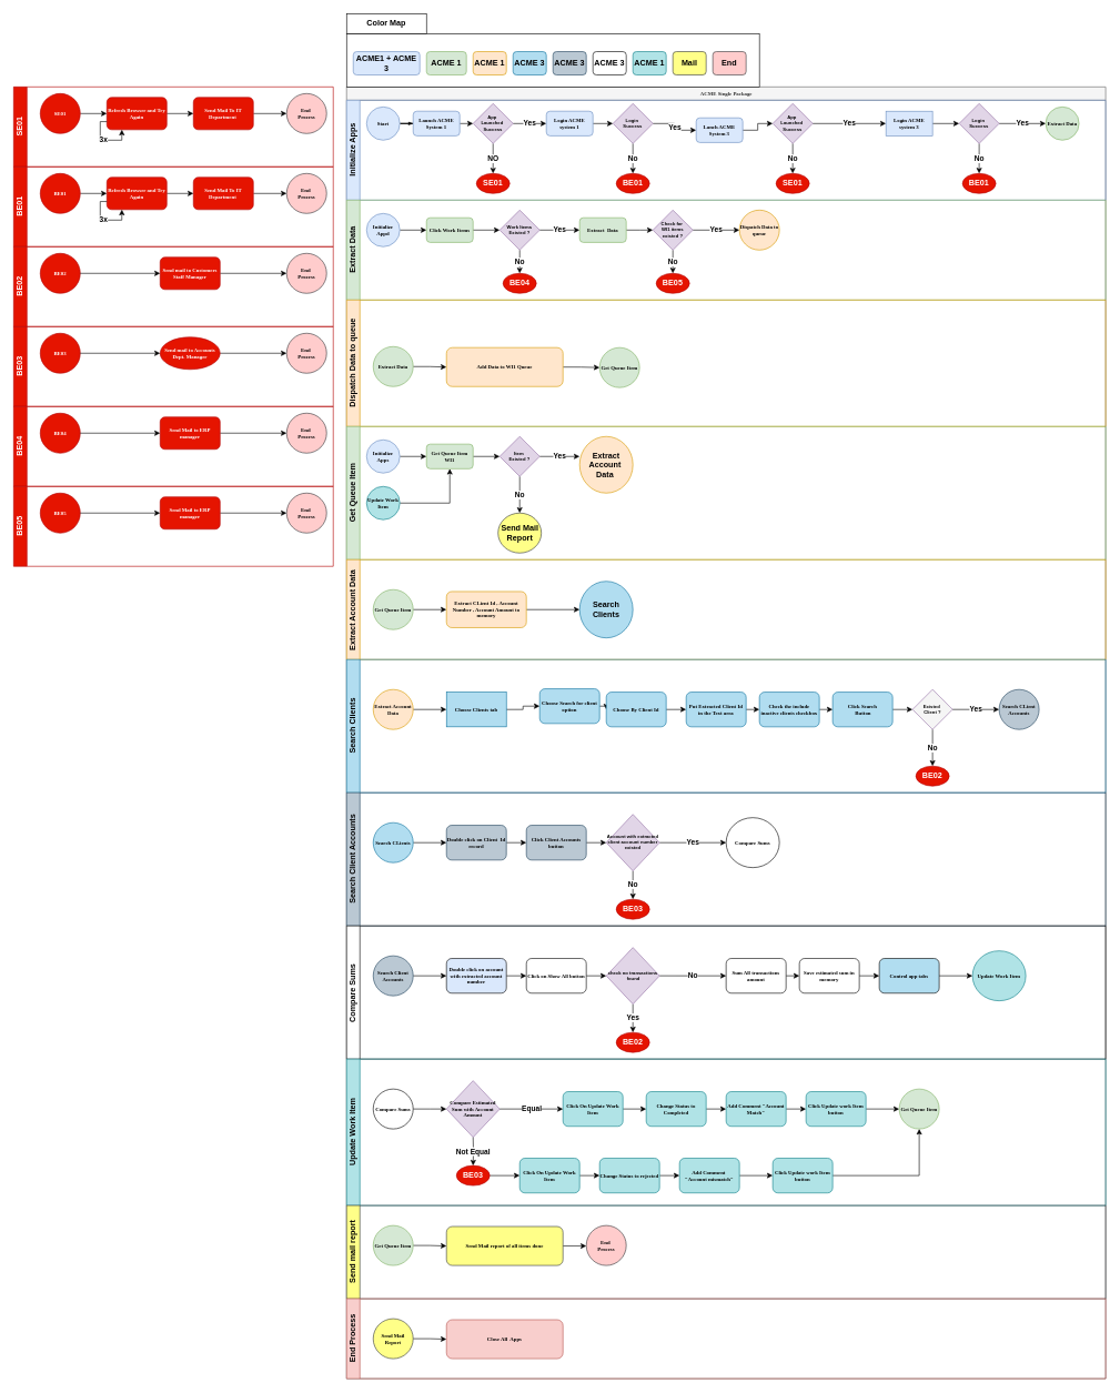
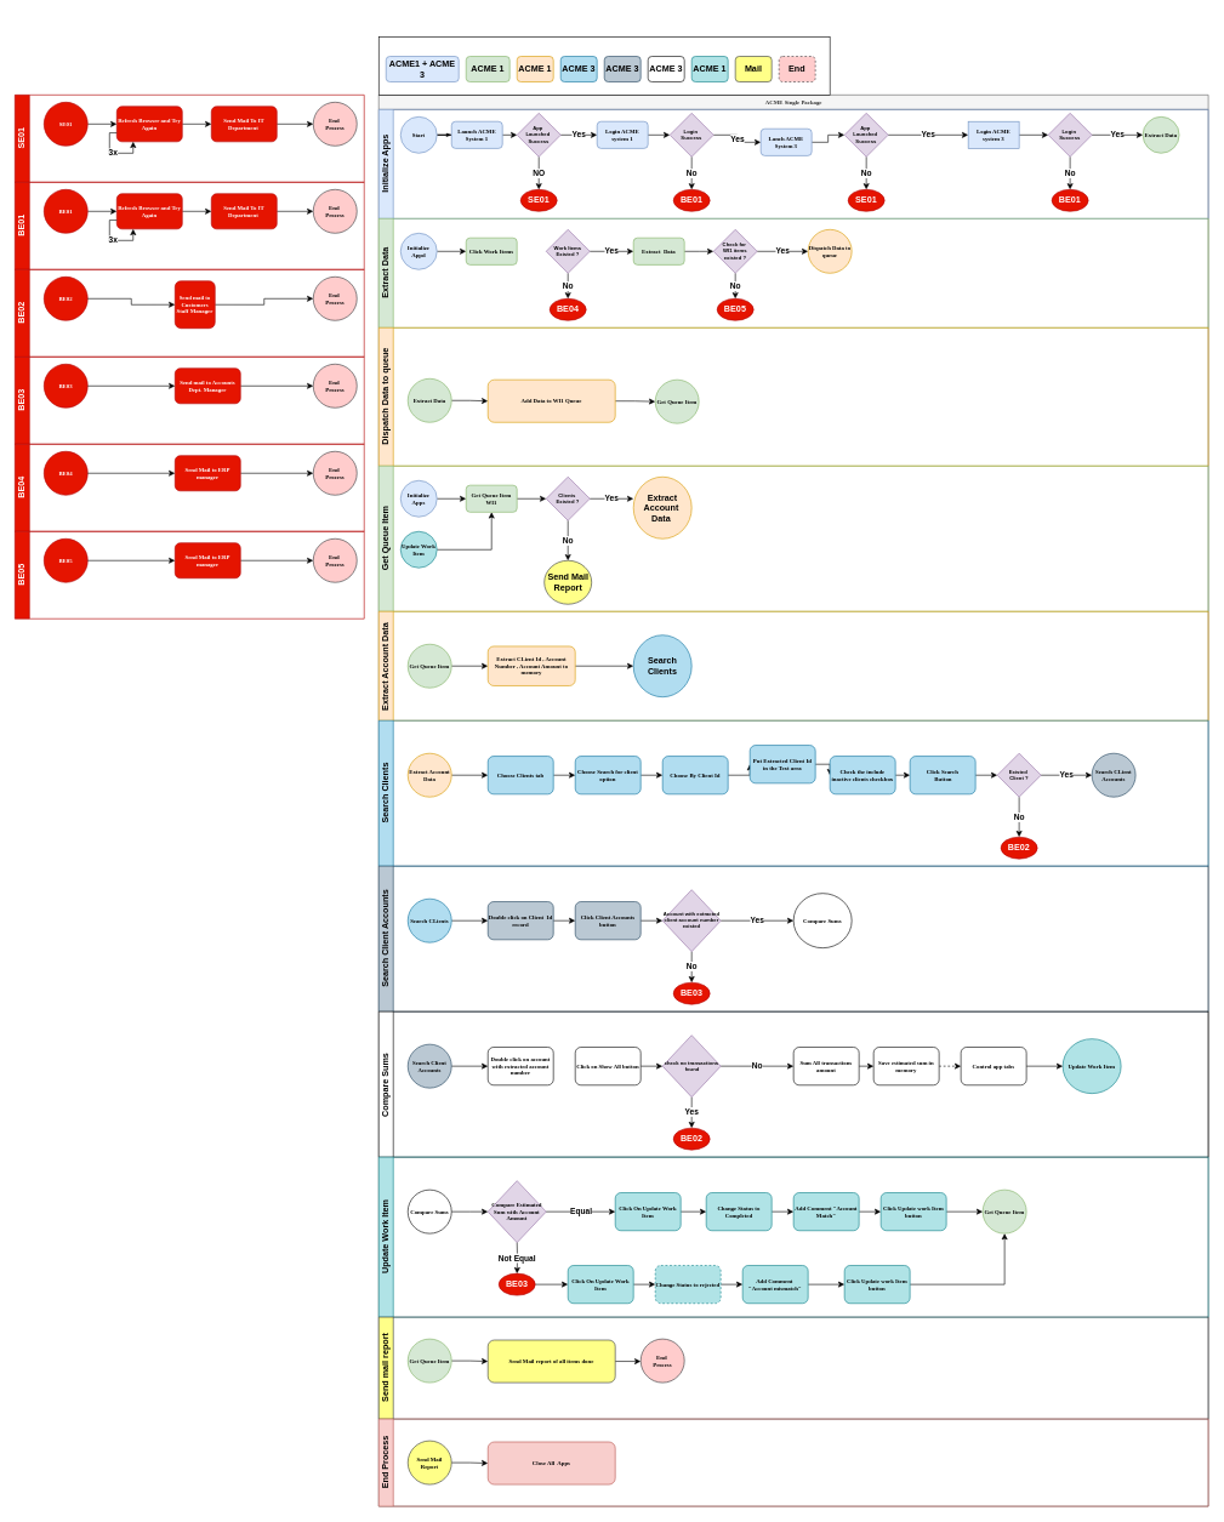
- <mxCell id="163" value="Color Map" style="rounded=0;whiteSpace=wrap;html=1;fontStyle=1" parent="1" vertex="1"><mxGeometry x="520" y="20" width="120" height="30" as="geometry" /></mxCell>
- <mxCell id="172" value="End" style="rounded=1;whiteSpace=wrap;html=1;fontStyle=1;fillColor=#ffcccc;strokeColor=#36393d;" parent="1" vertex="1"><mxGeometry x="1070" y="77" width="50" height="35" as="geometry" /></mxCell>
+ <mxCell id="172" value="End" style="rounded=1;whiteSpace=wrap;html=1;fontStyle=1;fillColor=#ffcccc;strokeColor=#36393d;dashed=1;" parent="1" vertex="1"><mxGeometry x="1070" y="77" width="50" height="35" as="geometry" /></mxCell>
- <mxCell id="34" style="edgeStyle=orthogonalEdgeStyle;rounded=0;orthogonalLoop=1;jettySize=auto;html=1;exitX=1;exitY=0.5;exitDx=0;exitDy=0;entryX=0;entryY=0.5;entryDx=0;entryDy=0;" parent="31" source="35" target="38" edge="1"><mxGeometry relative="1" as="geometry" /></mxCell>
- <mxCell id="194" value="Send mail to Customers Staff Manager" style="rounded=1;whiteSpace=wrap;html=1;shadow=0;labelBackgroundColor=none;strokeWidth=1;fontFamily=Verdana;fontSize=8;align=center;fillColor=#e51400;strokeColor=#B20000;fontStyle=1;fontColor=#ffffff;" parent="191" vertex="1"><mxGeometry x="220" y="15.75" width="90" height="48.5" as="geometry" /></mxCell>
+ <mxCell id="194" value="Send mail to Customers Staff Manager" style="rounded=1;whiteSpace=wrap;html=1;shadow=0;labelBackgroundColor=none;strokeWidth=1;fontFamily=Verdana;fontSize=8;align=center;fillColor=#e51400;strokeColor=#B20000;fontStyle=1;fontColor=#ffffff;" parent="191" vertex="1"><mxGeometry x="220" y="15.75" width="55" height="65" as="geometry" /></mxCell>
- <mxCell id="159" value="Send mail to Accounts Dept. Manager" style="ellipse;whiteSpace=wrap;html=1;shadow=0;labelBackgroundColor=none;strokeWidth=1;fontFamily=Verdana;fontSize=8;align=center;fillColor=#e51400;strokeColor=#B20000;fontStyle=1;fontColor=#ffffff;" parent="156" vertex="1"><mxGeometry x="220" y="15.75" width="90" height="48.5" as="geometry" /></mxCell>
+ <mxCell id="159" value="Send mail to Accounts Dept. Manager" style="rounded=1;whiteSpace=wrap;html=1;shadow=0;labelBackgroundColor=none;strokeWidth=1;fontFamily=Verdana;fontSize=8;align=center;fillColor=#e51400;strokeColor=#B20000;fontStyle=1;fontColor=#ffffff;" parent="156" vertex="1"><mxGeometry x="220" y="15.75" width="90" height="48.5" as="geometry" /></mxCell>
- <mxCell id="60" value="Item&amp;nbsp;&lt;div&gt;Existed ?&lt;/div&gt;" style="rhombus;whiteSpace=wrap;html=1;fillColor=#e1d5e7;strokeColor=#9673a6;fontSize=7;fontStyle=1" parent="53" vertex="1"><mxGeometry x="230" y="15" width="60" height="60" as="geometry" /></mxCell>
+ <mxCell id="60" value="Clients&amp;nbsp;&lt;div&gt;Existed ?&lt;/div&gt;" style="rhombus;whiteSpace=wrap;html=1;fillColor=#e1d5e7;strokeColor=#9673a6;fontSize=7;fontStyle=1" parent="53" vertex="1"><mxGeometry x="230" y="15" width="60" height="60" as="geometry" /></mxCell>
- <mxCell id="77" value="Choose Search for client option" style="rounded=1;whiteSpace=wrap;html=1;shadow=0;labelBackgroundColor=none;strokeWidth=1;fontFamily=Verdana;fontSize=8;align=center;fillColor=#b1ddf0;strokeColor=#10739e;fontStyle=1" parent="71" vertex="1"><mxGeometry x="290" y="43.94" width="90" height="52.13" as="geometry" /></mxCell>
+ <mxCell id="77" value="Choose Search for client option" style="rounded=1;whiteSpace=wrap;html=1;shadow=0;labelBackgroundColor=none;strokeWidth=1;fontFamily=Verdana;fontSize=8;align=center;fillColor=#b1ddf0;strokeColor=#10739e;fontStyle=1" parent="71" vertex="1"><mxGeometry x="270" y="48.94" width="90" height="52.13" as="geometry" /></mxCell>
- <mxCell id="75" value="Choose Clients tab" style="whiteSpace=wrap;html=1;shadow=0;labelBackgroundColor=none;strokeWidth=1;fontFamily=Verdana;fontSize=8;align=center;fillColor=#b1ddf0;strokeColor=#10739e;fontStyle=1;rounded=0;" parent="71" vertex="1"><mxGeometry x="150" y="48.94" width="90" height="52.13" as="geometry" /></mxCell>
+ <mxCell id="75" value="Choose Clients tab" style="rounded=1;whiteSpace=wrap;html=1;shadow=0;labelBackgroundColor=none;strokeWidth=1;fontFamily=Verdana;fontSize=8;align=center;fillColor=#b1ddf0;strokeColor=#10739e;fontStyle=1" parent="71" vertex="1"><mxGeometry x="150" y="48.94" width="90" height="52.13" as="geometry" /></mxCell>
- <mxCell id="81" value="Put Extracted Client Id in the Text area" style="rounded=1;whiteSpace=wrap;html=1;shadow=0;labelBackgroundColor=none;strokeWidth=1;fontFamily=Verdana;fontSize=8;align=center;fillColor=#b1ddf0;strokeColor=#10739e;fontStyle=1" parent="71" vertex="1"><mxGeometry x="510" y="48.93" width="90" height="52.13" as="geometry" /></mxCell>
+ <mxCell id="81" value="Put Extracted Client Id in the Text area" style="rounded=1;whiteSpace=wrap;html=1;shadow=0;labelBackgroundColor=none;strokeWidth=1;fontFamily=Verdana;fontSize=8;align=center;fillColor=#b1ddf0;strokeColor=#10739e;fontStyle=1" parent="71" vertex="1"><mxGeometry x="510" y="33.93" width="90" height="52.13" as="geometry" /></mxCell>
- <mxCell id="88" value="Existed&amp;nbsp;&lt;div&gt;Client ?&lt;/div&gt;" style="rhombus;whiteSpace=wrap;html=1;fillColor=#f5f5f5;strokeColor=#9673a6;fontSize=7;fontStyle=1;" parent="71" vertex="1"><mxGeometry x="850" y="44.99" width="60" height="60" as="geometry" /></mxCell>
+ <mxCell id="88" value="Existed&amp;nbsp;&lt;div&gt;Client ?&lt;/div&gt;" style="rhombus;whiteSpace=wrap;html=1;fillColor=#e1d5e7;strokeColor=#9673a6;fontSize=7;fontStyle=1" parent="71" vertex="1"><mxGeometry x="850" y="44.99" width="60" height="60" as="geometry" /></mxCell>
- <mxCell id="107" value="Double click on account with extracted account number" style="rounded=1;whiteSpace=wrap;html=1;shadow=0;labelBackgroundColor=none;strokeWidth=1;fontFamily=Verdana;fontSize=8;align=center;fontStyle=1;fillColor=#dae8fc;" parent="103" vertex="1"><mxGeometry x="150" y="48.94" width="90" height="52.13" as="geometry" /></mxCell>
+ <mxCell id="107" value="Double click on account with extracted account number" style="rounded=1;whiteSpace=wrap;html=1;shadow=0;labelBackgroundColor=none;strokeWidth=1;fontFamily=Verdana;fontSize=8;align=center;fontStyle=1" parent="103" vertex="1"><mxGeometry x="150" y="48.94" width="90" height="52.13" as="geometry" /></mxCell>
- <mxCell id="106" style="edgeStyle=orthogonalEdgeStyle;rounded=0;orthogonalLoop=1;jettySize=auto;html=1;exitX=1;exitY=0.5;exitDx=0;exitDy=0;entryX=0;entryY=0.5;entryDx=0;entryDy=0;" parent="103" source="107" target="109" edge="1"><mxGeometry relative="1" as="geometry" /></mxCell>
- <mxCell id="116" style="edgeStyle=orthogonalEdgeStyle;rounded=0;orthogonalLoop=1;jettySize=auto;html=1;exitX=1;exitY=0.5;exitDx=0;exitDy=0;entryX=0;entryY=0.5;entryDx=0;entryDy=0;" edge="1" parent="103" source="117" target="120"><mxGeometry relative="1" as="geometry" /></mxCell>
+ <mxCell id="116" style="edgeStyle=orthogonalEdgeStyle;rounded=0;orthogonalLoop=1;jettySize=auto;html=1;exitX=1;exitY=0.5;exitDx=0;exitDy=0;entryX=0;entryY=0.5;entryDx=0;entryDy=0;dashed=1;" edge="1" parent="103" source="117" target="120"><mxGeometry relative="1" as="geometry" /></mxCell>
- <mxCell id="120" value="Control app tabs" style="rounded=1;whiteSpace=wrap;html=1;shadow=0;labelBackgroundColor=none;strokeWidth=1;fontFamily=Verdana;fontSize=8;align=center;fontStyle=1;fillColor=#b1ddf0;" vertex="1" parent="103"><mxGeometry x="800" y="48.92" width="90" height="52.13" as="geometry" /></mxCell>
+ <mxCell id="120" value="Control app tabs" style="rounded=1;whiteSpace=wrap;html=1;shadow=0;labelBackgroundColor=none;strokeWidth=1;fontFamily=Verdana;fontSize=8;align=center;fontStyle=1" vertex="1" parent="103"><mxGeometry x="800" y="48.92" width="90" height="52.13" as="geometry" /></mxCell>
- <mxCell id="141" value="Change Status to rejected" style="rounded=1;whiteSpace=wrap;html=1;shadow=0;labelBackgroundColor=none;strokeWidth=1;fontFamily=Verdana;fontSize=8;align=center;fontStyle=1;fillColor=#b0e3e6;strokeColor=#0e8088;" parent="121" vertex="1"><mxGeometry x="380" y="148.93" width="90" height="52.13" as="geometry" /></mxCell>
+ <mxCell id="141" value="Change Status to rejected" style="rounded=1;whiteSpace=wrap;html=1;shadow=0;labelBackgroundColor=none;strokeWidth=1;fontFamily=Verdana;fontSize=8;align=center;fontStyle=1;fillColor=#b0e3e6;strokeColor=#0e8088;dashed=1;" parent="121" vertex="1"><mxGeometry x="380" y="148.93" width="90" height="52.13" as="geometry" /></mxCell>
